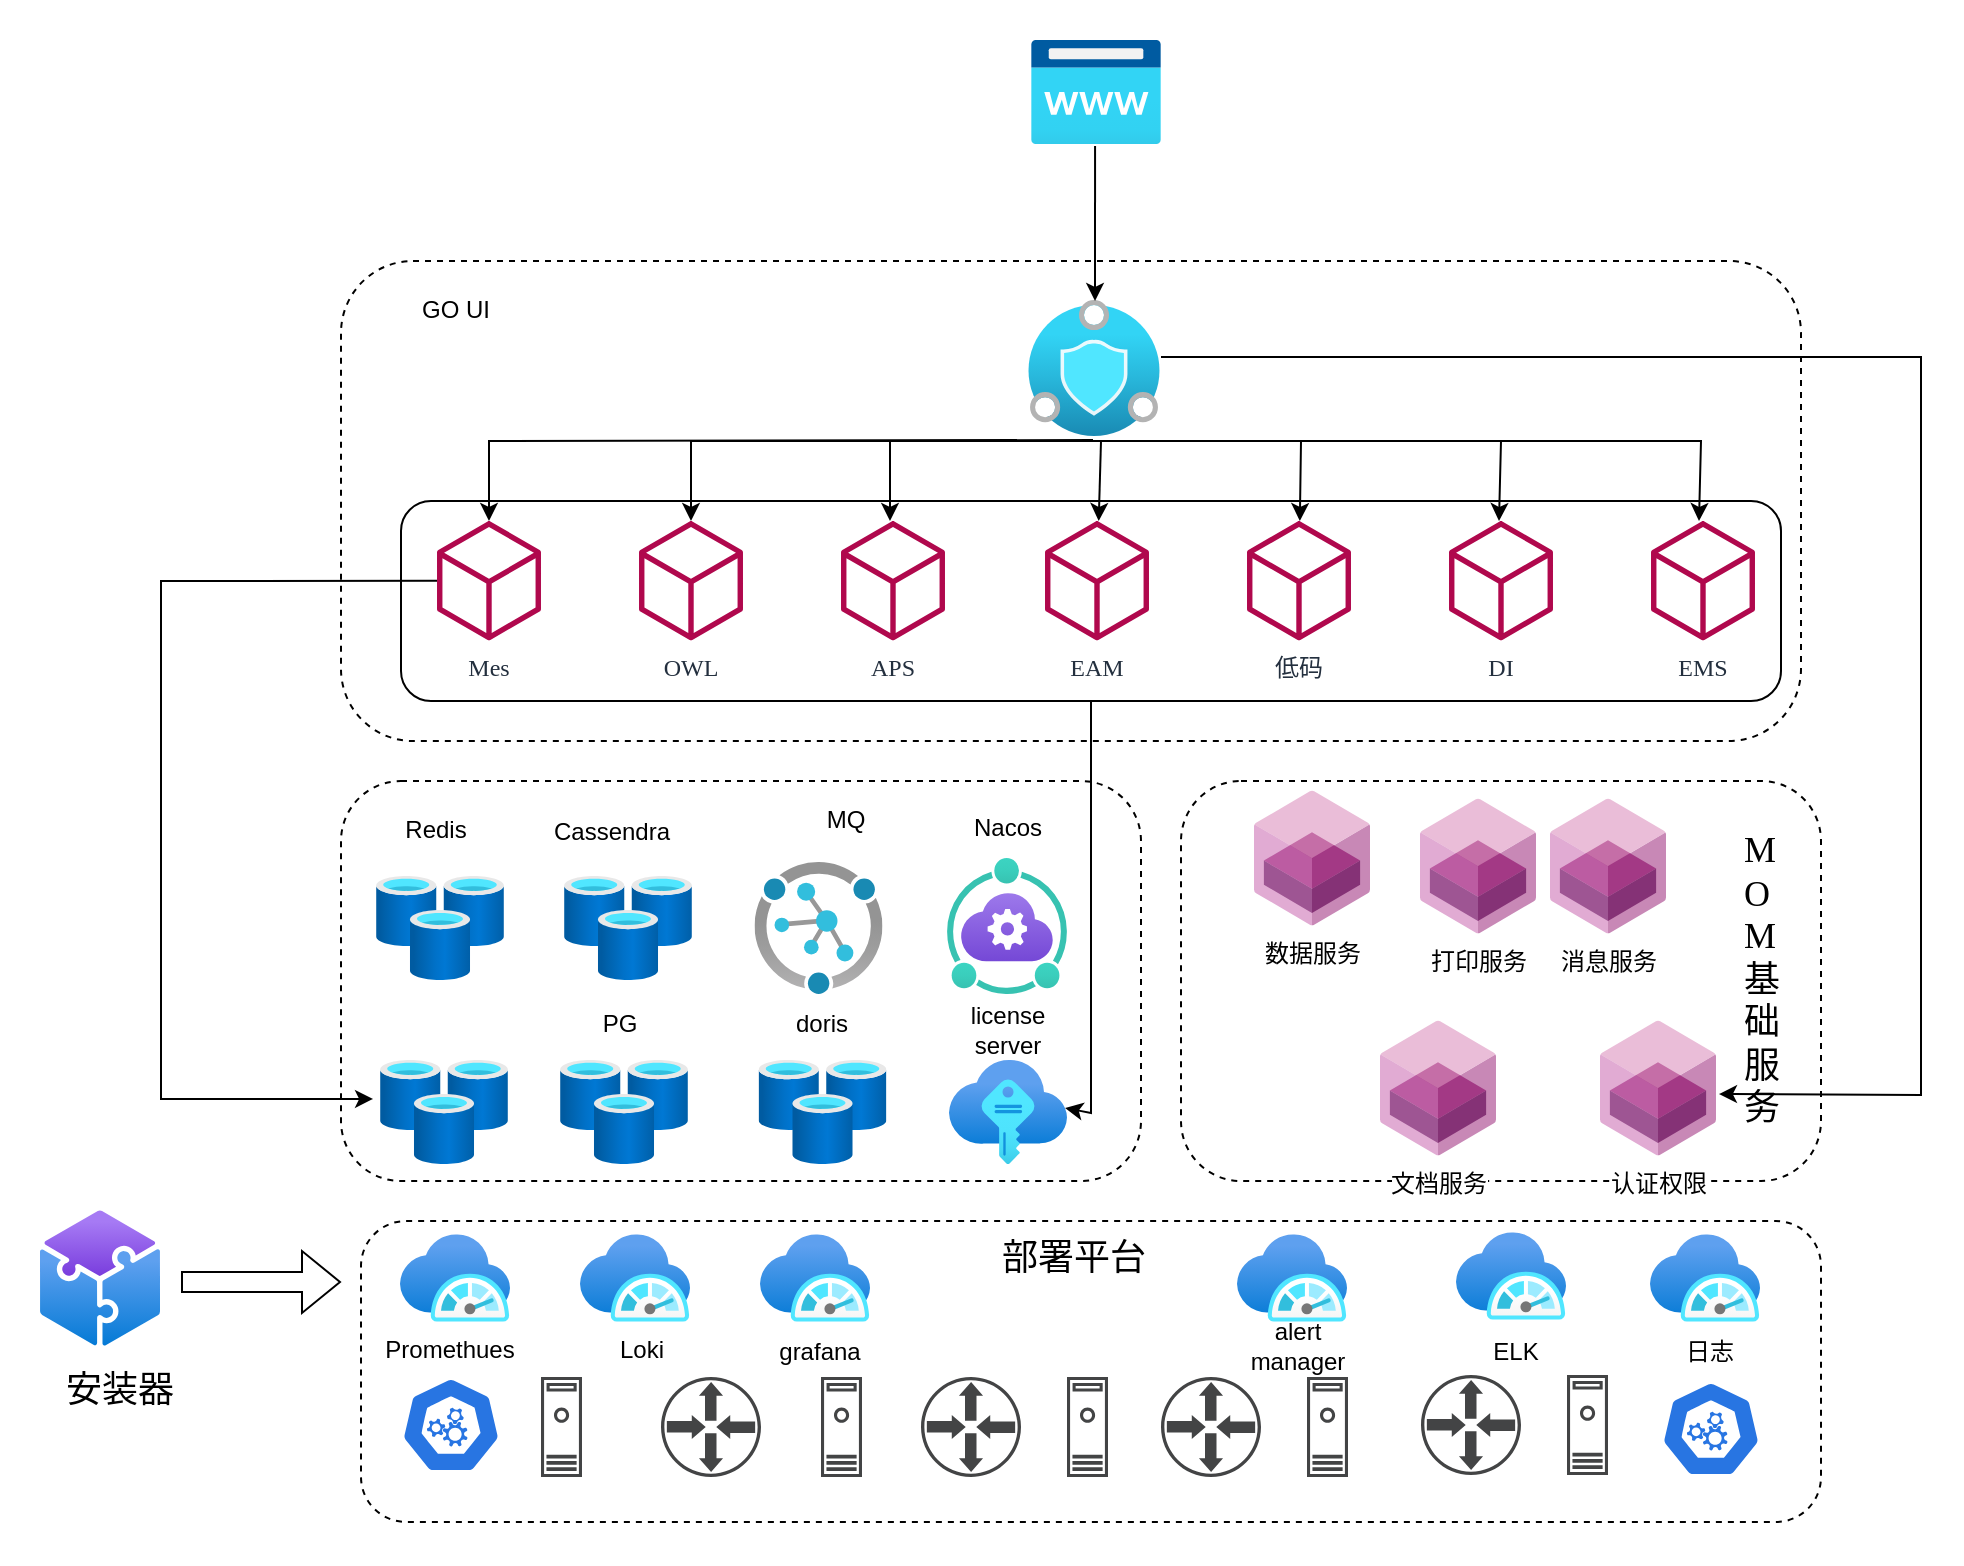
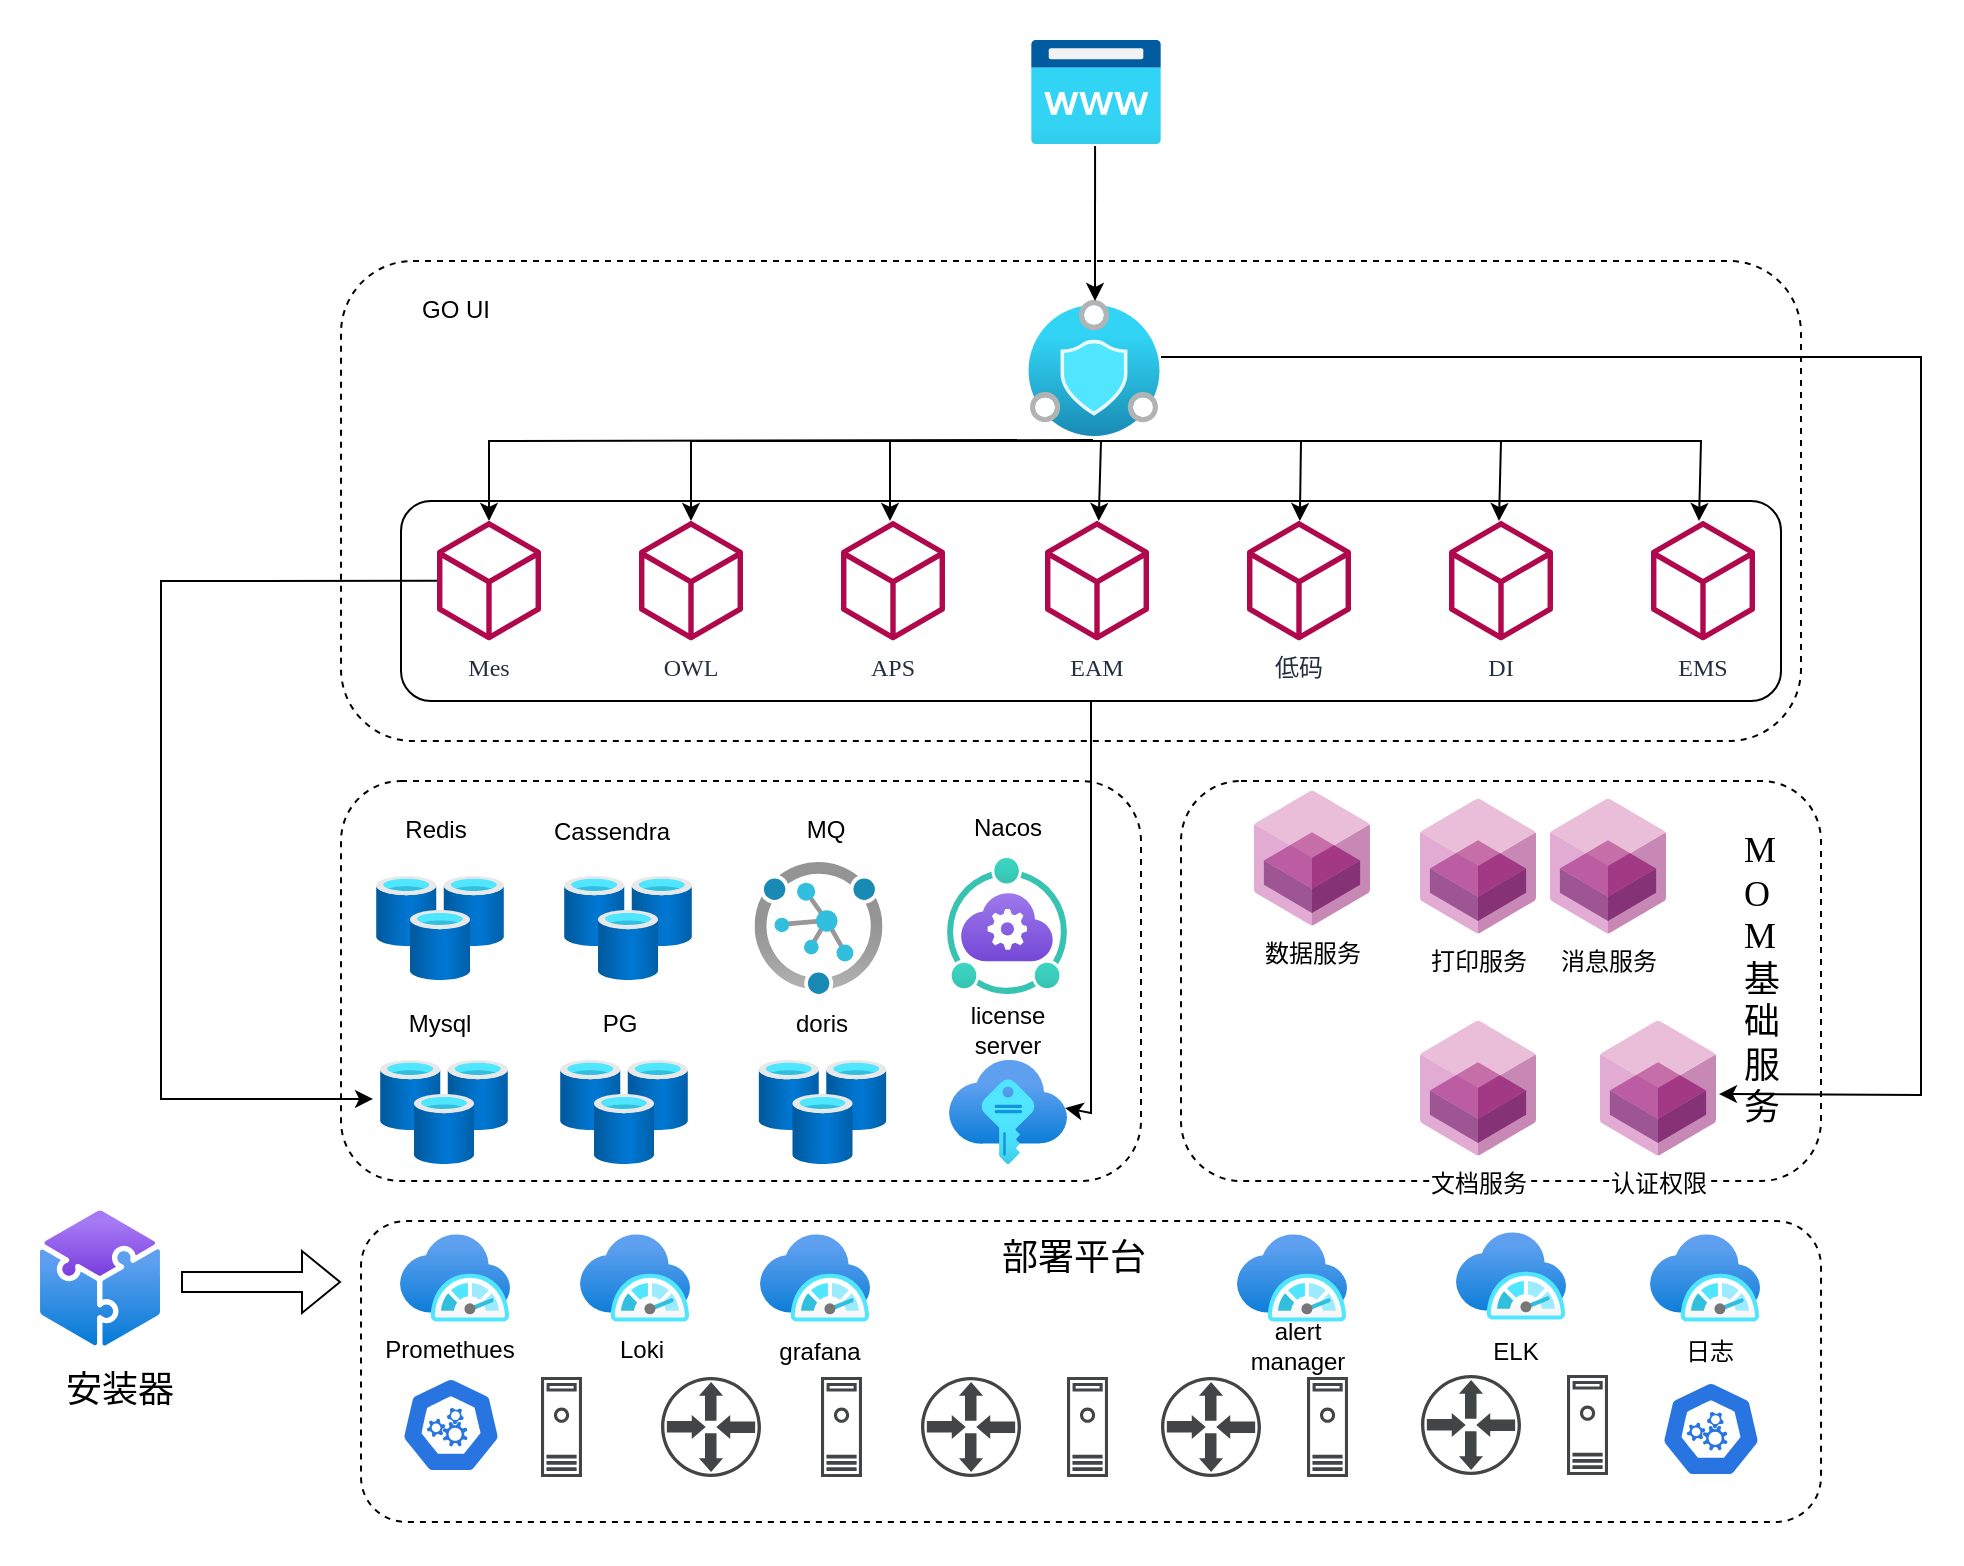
- <mxCell id="24" value="MQ" style="text;html=1;strokeColor=none;fillColor=none;align=center;verticalAlign=middle;whiteSpace=wrap;rounded=0;" vertex="1" parent="1"><mxGeometry x="393.25" y="395" width="60" height="30" as="geometry" /></mxCell>
+ <mxCell id="24" value="MQ" style="text;html=1;strokeColor=none;fillColor=none;align=center;verticalAlign=middle;whiteSpace=wrap;rounded=0;" vertex="1" parent="1"><mxGeometry x="383.25" y="400" width="60" height="30" as="geometry" /></mxCell>
+ <mxCell id="22" value="Mysql" style="text;html=1;strokeColor=none;fillColor=none;align=center;verticalAlign=middle;whiteSpace=wrap;rounded=0;" vertex="1" parent="1"><mxGeometry x="190" y="497" width="60" height="30" as="geometry" /></mxCell>
- <mxCell id="50" value="文档服务" style="aspect=fixed;html=1;points=[];align=center;image;fontSize=12;image=img/lib/azure2/other/Reserved_Capacity.svg;" vertex="1" parent="1"><mxGeometry x="690" y="510" width="58.0" height="68" as="geometry" /></mxCell>
+ <mxCell id="50" value="文档服务" style="aspect=fixed;html=1;points=[];align=center;image;fontSize=12;image=img/lib/azure2/other/Reserved_Capacity.svg;" vertex="1" parent="1"><mxGeometry x="710" y="510" width="58.0" height="68" as="geometry" /></mxCell>
